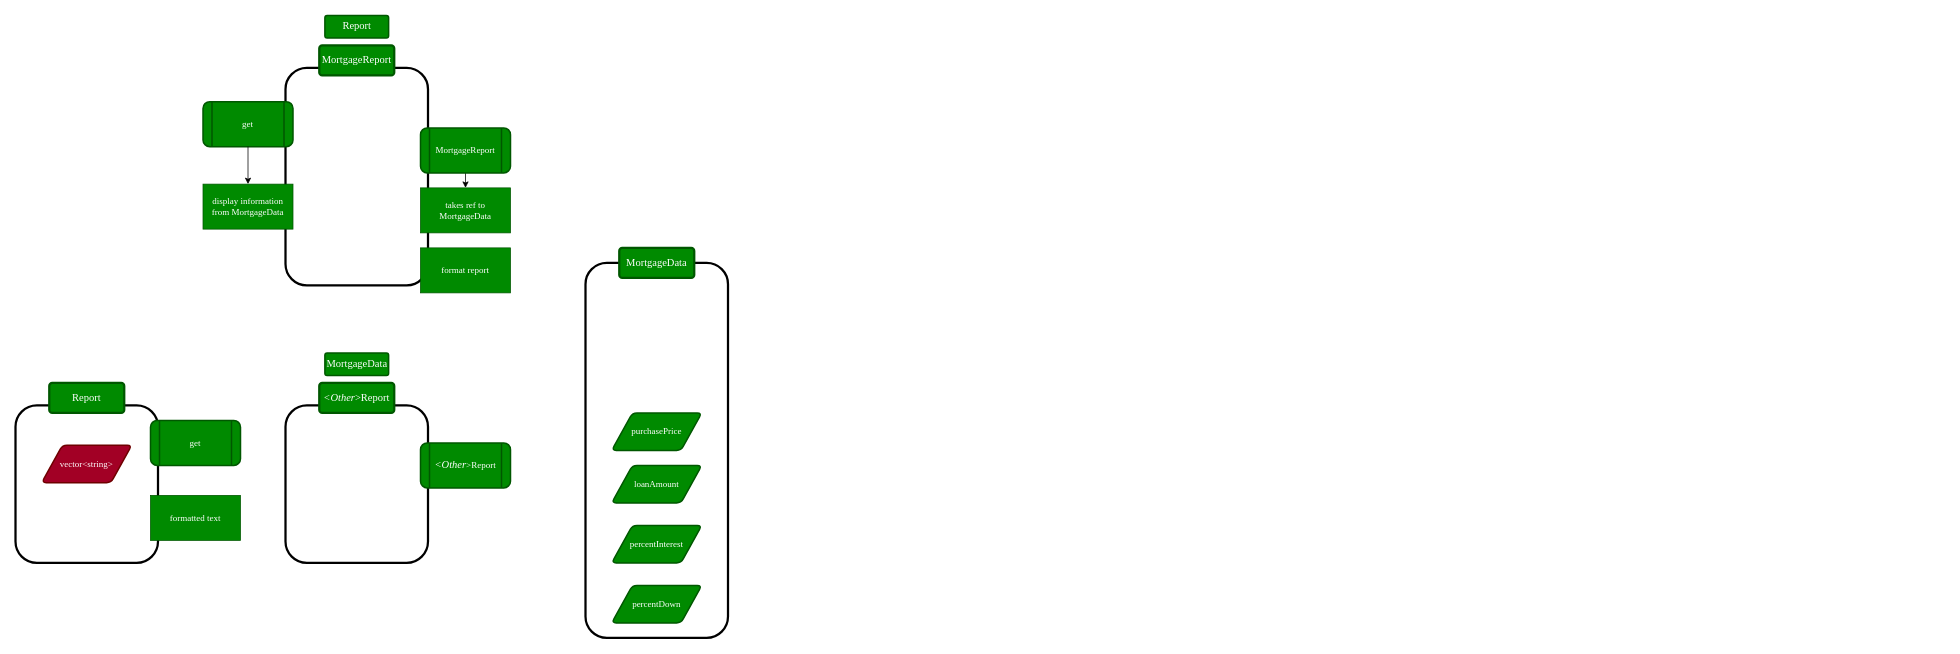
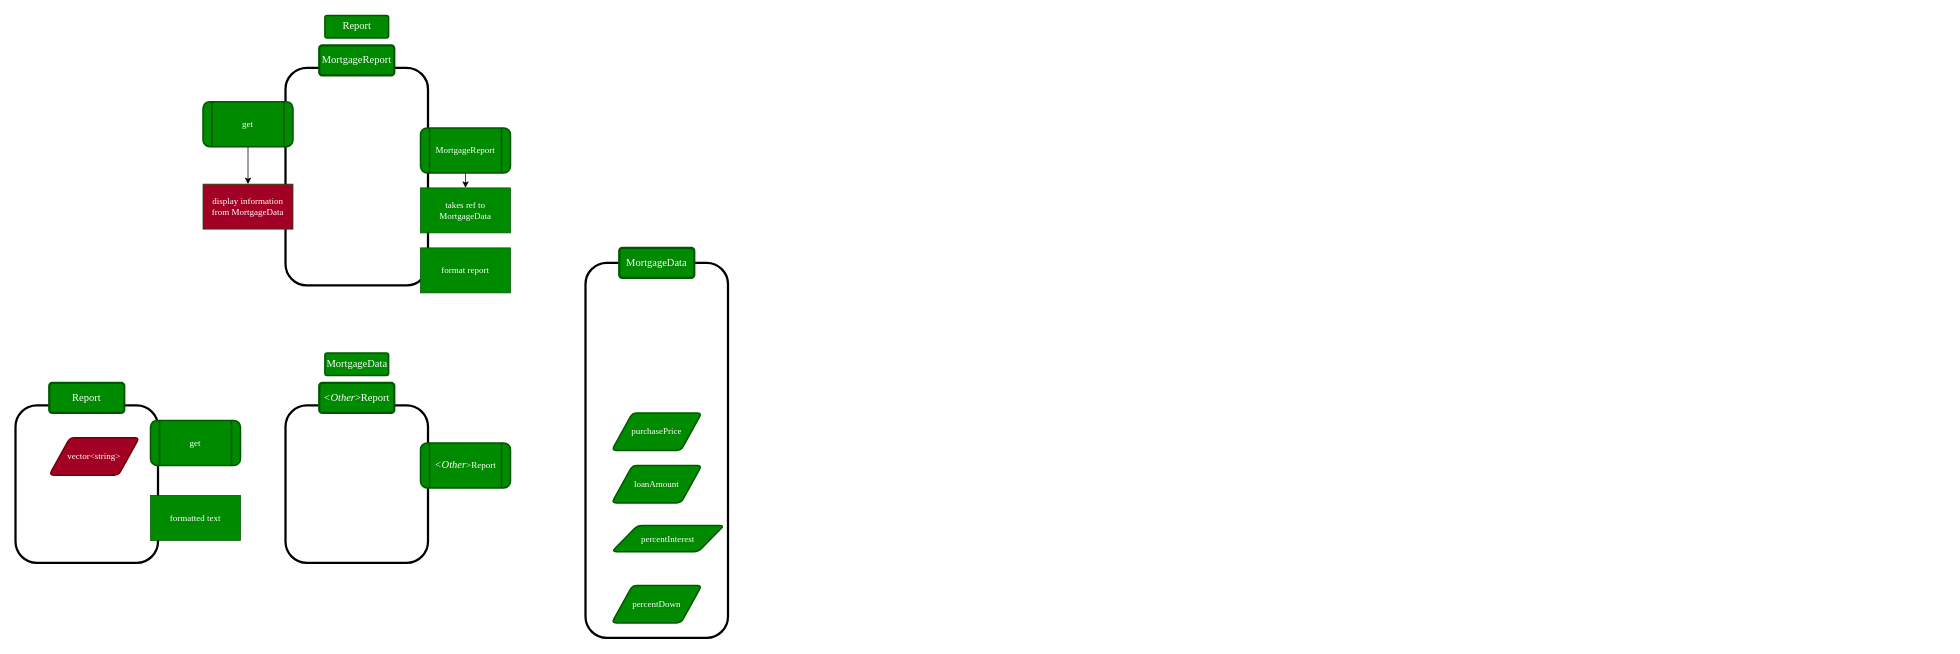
- <mxCell id="7" value="display information from MortgageData" style="rounded=0;whiteSpace=wrap;html=1;fillColor=#008a00;strokeColor=#005700;fontFamily=SF Mono;fontColor=#ffffff;" vertex="1" parent="1"><mxGeometry x="270" y="245" width="120" height="60" as="geometry" /></mxCell>
+ <mxCell id="7" value="display information from MortgageData" style="rounded=0;whiteSpace=wrap;html=1;fillColor=#a20025;strokeColor=#005700;fontFamily=SF Mono;fontColor=#ffffff;" vertex="1" parent="1"><mxGeometry x="270" y="245" width="120" height="60" as="geometry" /></mxCell>
- <mxCell id="29" value="vector&amp;lt;string&amp;gt;" style="shape=parallelogram;html=1;strokeWidth=2;perimeter=parallelogramPerimeter;whiteSpace=wrap;rounded=1;arcSize=12;size=0.23;fontFamily=SF Mono;fillColor=#a20025;strokeColor=#6F0000;fontColor=#ffffff;" vertex="1" parent="1"><mxGeometry x="55" y="593" width="120" height="50" as="geometry" /></mxCell>
+ <mxCell id="29" value="vector&amp;lt;string&amp;gt;" style="shape=parallelogram;html=1;strokeWidth=2;perimeter=parallelogramPerimeter;whiteSpace=wrap;rounded=1;arcSize=12;size=0.23;fontFamily=SF Mono;fillColor=#a20025;strokeColor=#6F0000;fontColor=#ffffff;" vertex="1" parent="1"><mxGeometry x="65" y="583" width="120" height="50" as="geometry" /></mxCell>
- <mxCell id="24" value="percentInterest" style="shape=parallelogram;html=1;strokeWidth=2;perimeter=parallelogramPerimeter;whiteSpace=wrap;rounded=1;arcSize=12;size=0.23;fontFamily=SF Mono;fillColor=#008a00;strokeColor=#005700;fontColor=#ffffff;" vertex="1" parent="1"><mxGeometry x="815" y="700" width="120" height="50" as="geometry" /></mxCell>
+ <mxCell id="24" value="percentInterest" style="shape=parallelogram;html=1;strokeWidth=2;perimeter=parallelogramPerimeter;whiteSpace=wrap;rounded=1;arcSize=12;size=0.23;fontFamily=SF Mono;fillColor=#008a00;strokeColor=#005700;fontColor=#ffffff;" vertex="1" parent="1"><mxGeometry x="815" y="700" width="150" height="35" as="geometry" /></mxCell>
